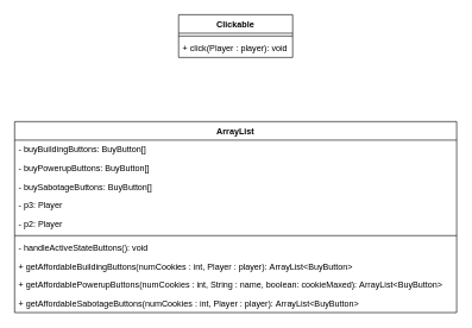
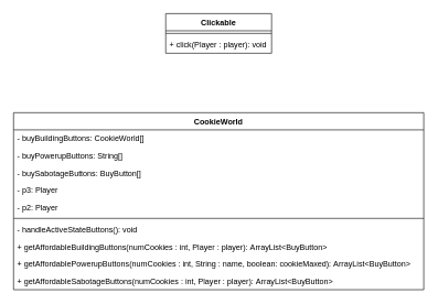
- <mxCell id="5" value="ArrayList" style="swimlane;fontStyle=1;align=center;verticalAlign=top;childLayout=stackLayout;horizontal=1;startSize=26;horizontalStack=0;resizeParent=1;resizeParentMax=0;resizeLast=0;collapsible=1;marginBottom=0;" parent="1" vertex="1"><mxGeometry x="20" y="170" width="620" height="268" as="geometry" /></mxCell>
+ <mxCell id="5" value="CookieWorld" style="swimlane;fontStyle=1;align=center;verticalAlign=top;childLayout=stackLayout;horizontal=1;startSize=26;horizontalStack=0;resizeParent=1;resizeParentMax=0;resizeLast=0;collapsible=1;marginBottom=0;" parent="1" vertex="1"><mxGeometry x="20" y="170" width="620" height="268" as="geometry" /></mxCell>
- <mxCell id="6" value="- buyBuildingButtons: BuyButton[]&#10;" style="text;strokeColor=none;fillColor=none;align=left;verticalAlign=top;spacingLeft=4;spacingRight=4;overflow=hidden;rotatable=0;points=[[0,0.5],[1,0.5]];portConstraint=eastwest;" parent="5" vertex="1"><mxGeometry y="26" width="620" height="26" as="geometry" /></mxCell>
+ <mxCell id="6" value="- buyBuildingButtons: CookieWorld[]&#10;" style="text;strokeColor=none;fillColor=none;align=left;verticalAlign=top;spacingLeft=4;spacingRight=4;overflow=hidden;rotatable=0;points=[[0,0.5],[1,0.5]];portConstraint=eastwest;" parent="5" vertex="1"><mxGeometry y="26" width="620" height="26" as="geometry" /></mxCell>
- <mxCell id="7" value="- buyPowerupButtons: BuyButton[]&#10;" style="text;strokeColor=none;fillColor=none;align=left;verticalAlign=top;spacingLeft=4;spacingRight=4;overflow=hidden;rotatable=0;points=[[0,0.5],[1,0.5]];portConstraint=eastwest;" parent="5" vertex="1"><mxGeometry y="52" width="620" height="26" as="geometry" /></mxCell>
+ <mxCell id="7" value="- buyPowerupButtons: String[]&#10;" style="text;strokeColor=none;fillColor=none;align=left;verticalAlign=top;spacingLeft=4;spacingRight=4;overflow=hidden;rotatable=0;points=[[0,0.5],[1,0.5]];portConstraint=eastwest;" parent="5" vertex="1"><mxGeometry y="52" width="620" height="26" as="geometry" /></mxCell>
